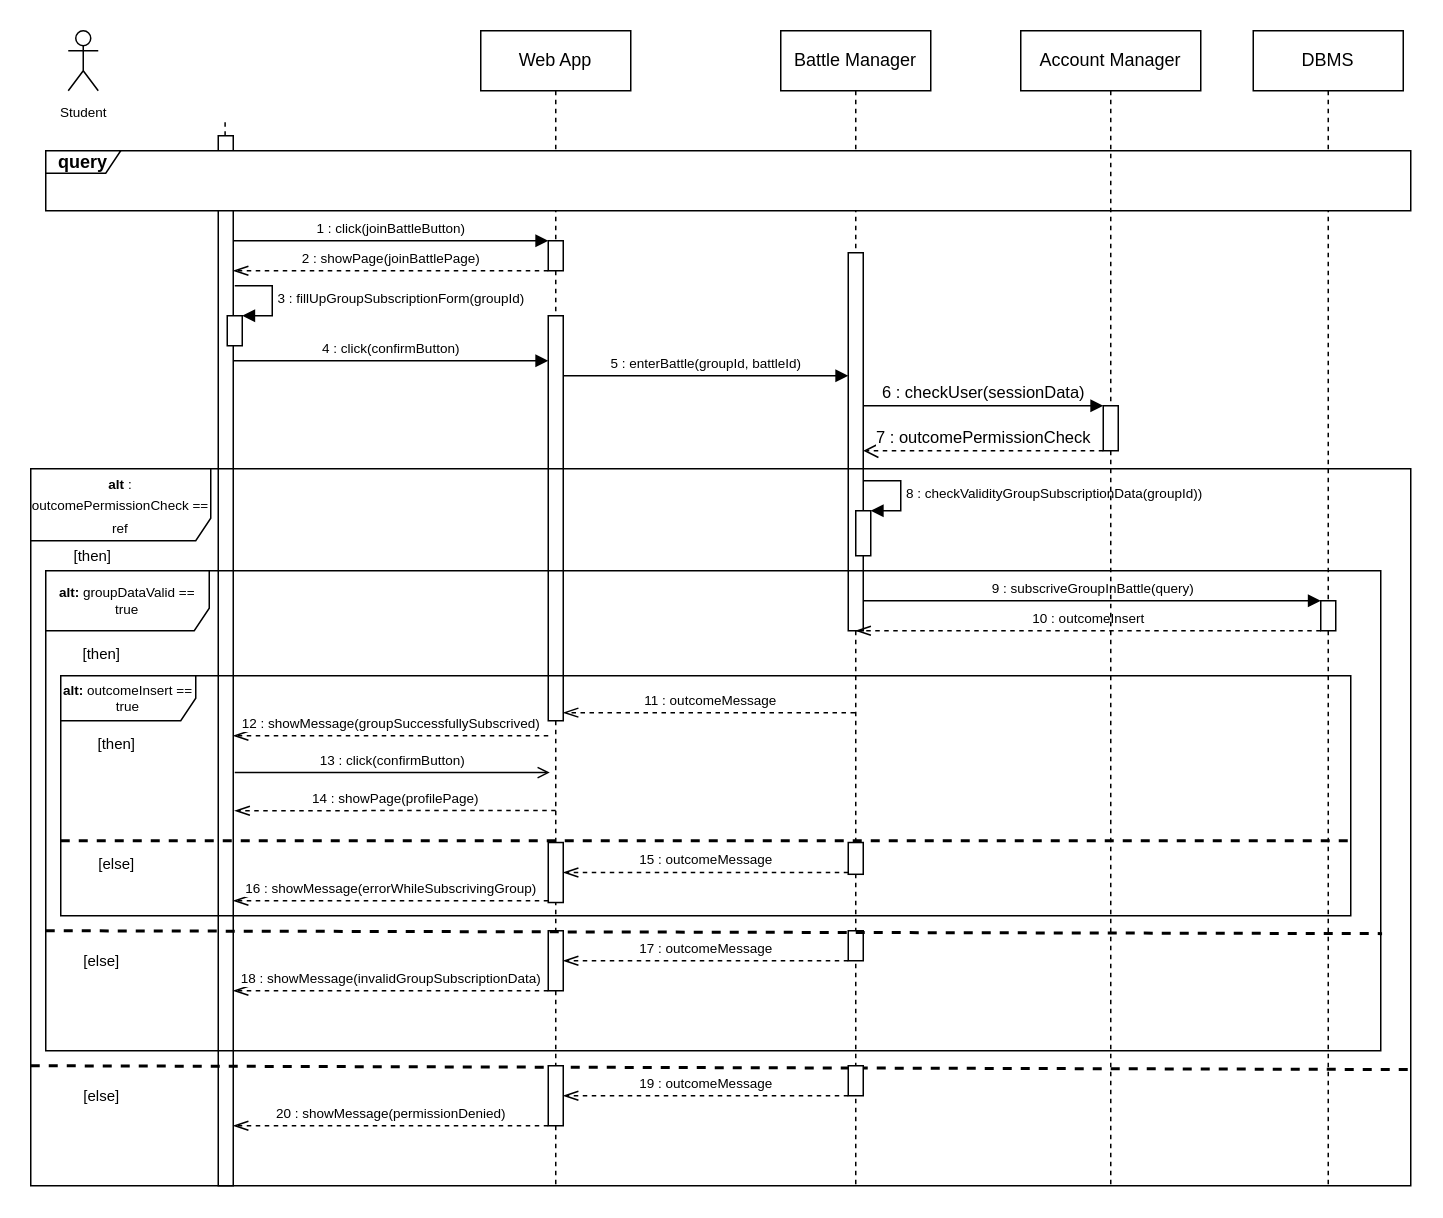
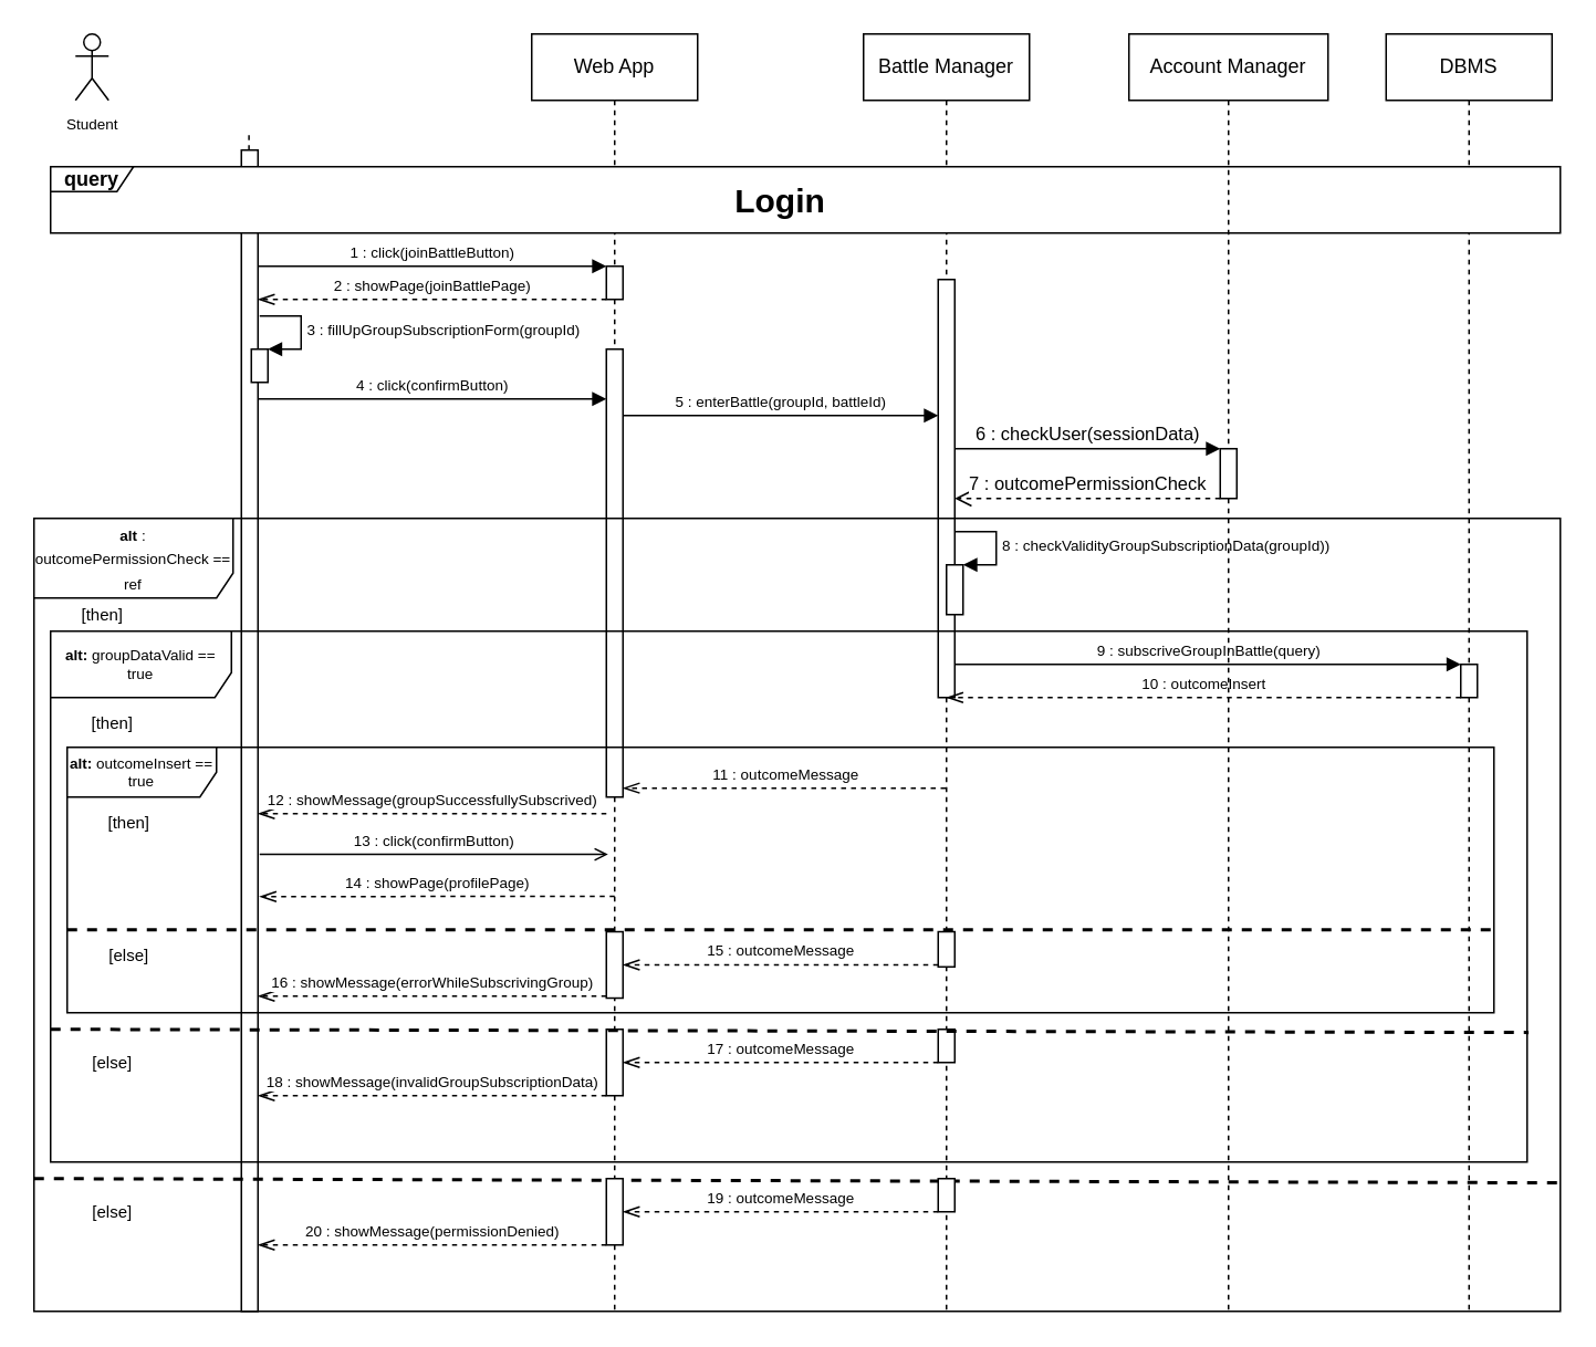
+ <mxCell id="40" value="&lt;b&gt;&lt;font style=&quot;font-size: 20px;&quot;&gt;Login&lt;/font&gt;&lt;/b&gt;" style="text;html=1;strokeColor=none;fillColor=none;align=center;verticalAlign=middle;whiteSpace=wrap;rounded=0;" parent="1" vertex="1"><mxGeometry x="440" y="105" width="60" height="30" as="geometry" /></mxCell>
